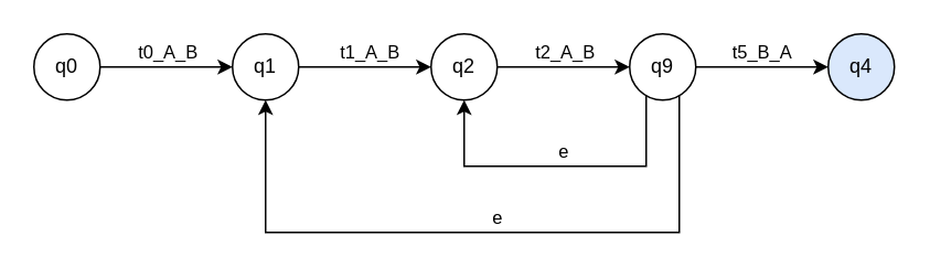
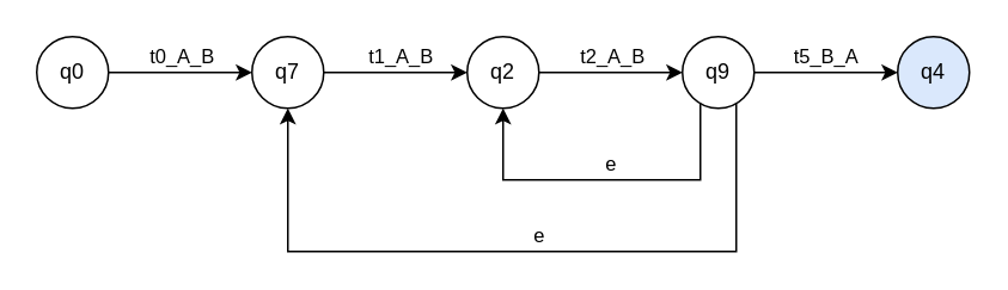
- <mxCell id="4" value="q1" style="ellipse;whiteSpace=wrap;html=1;aspect=fixed;" parent="1" vertex="1"><mxGeometry x="140" y="20" width="40" height="40" as="geometry" /></mxCell>
+ <mxCell id="4" value="q7" style="ellipse;whiteSpace=wrap;html=1;aspect=fixed;" parent="1" vertex="1"><mxGeometry x="140" y="20" width="40" height="40" as="geometry" /></mxCell>
